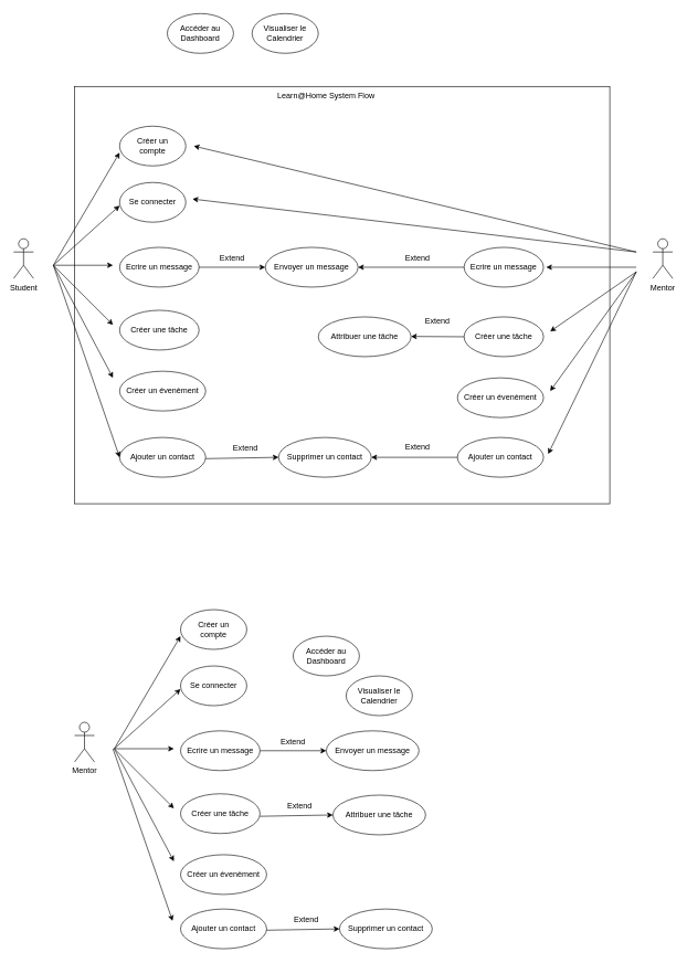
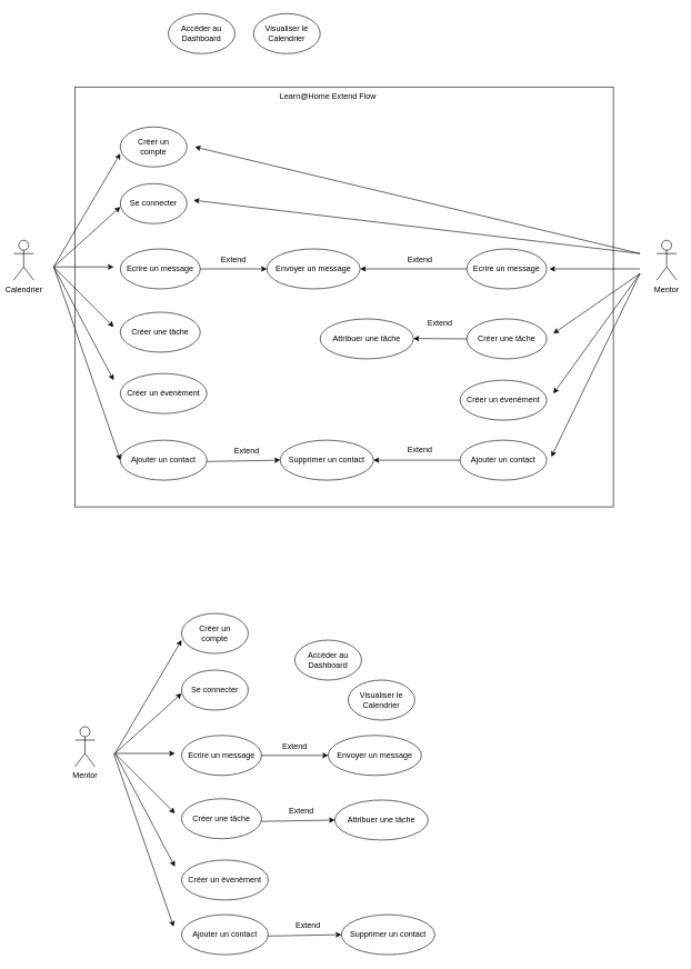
- <mxCell id="74" value="Learn@Home System Flow" style="text;html=1;align=center;verticalAlign=middle;whiteSpace=wrap;rounded=0;" vertex="1" parent="1"><mxGeometry x="412" y="130" width="160" height="30" as="geometry" /></mxCell>
+ <mxCell id="74" value="Learn@Home Extend Flow" style="text;html=1;align=center;verticalAlign=middle;whiteSpace=wrap;rounded=0;" vertex="1" parent="1"><mxGeometry x="412" y="130" width="160" height="30" as="geometry" /></mxCell>
- <mxCell id="2" value="Student" style="shape=umlActor;verticalLabelPosition=bottom;verticalAlign=top;html=1;outlineConnect=0;" vertex="1" parent="1"><mxGeometry x="20" y="360" width="30" height="60" as="geometry" /></mxCell>
+ <mxCell id="2" value="Calendrier" style="shape=umlActor;verticalLabelPosition=bottom;verticalAlign=top;html=1;outlineConnect=0;" vertex="1" parent="1"><mxGeometry x="20" y="360" width="30" height="60" as="geometry" /></mxCell>
